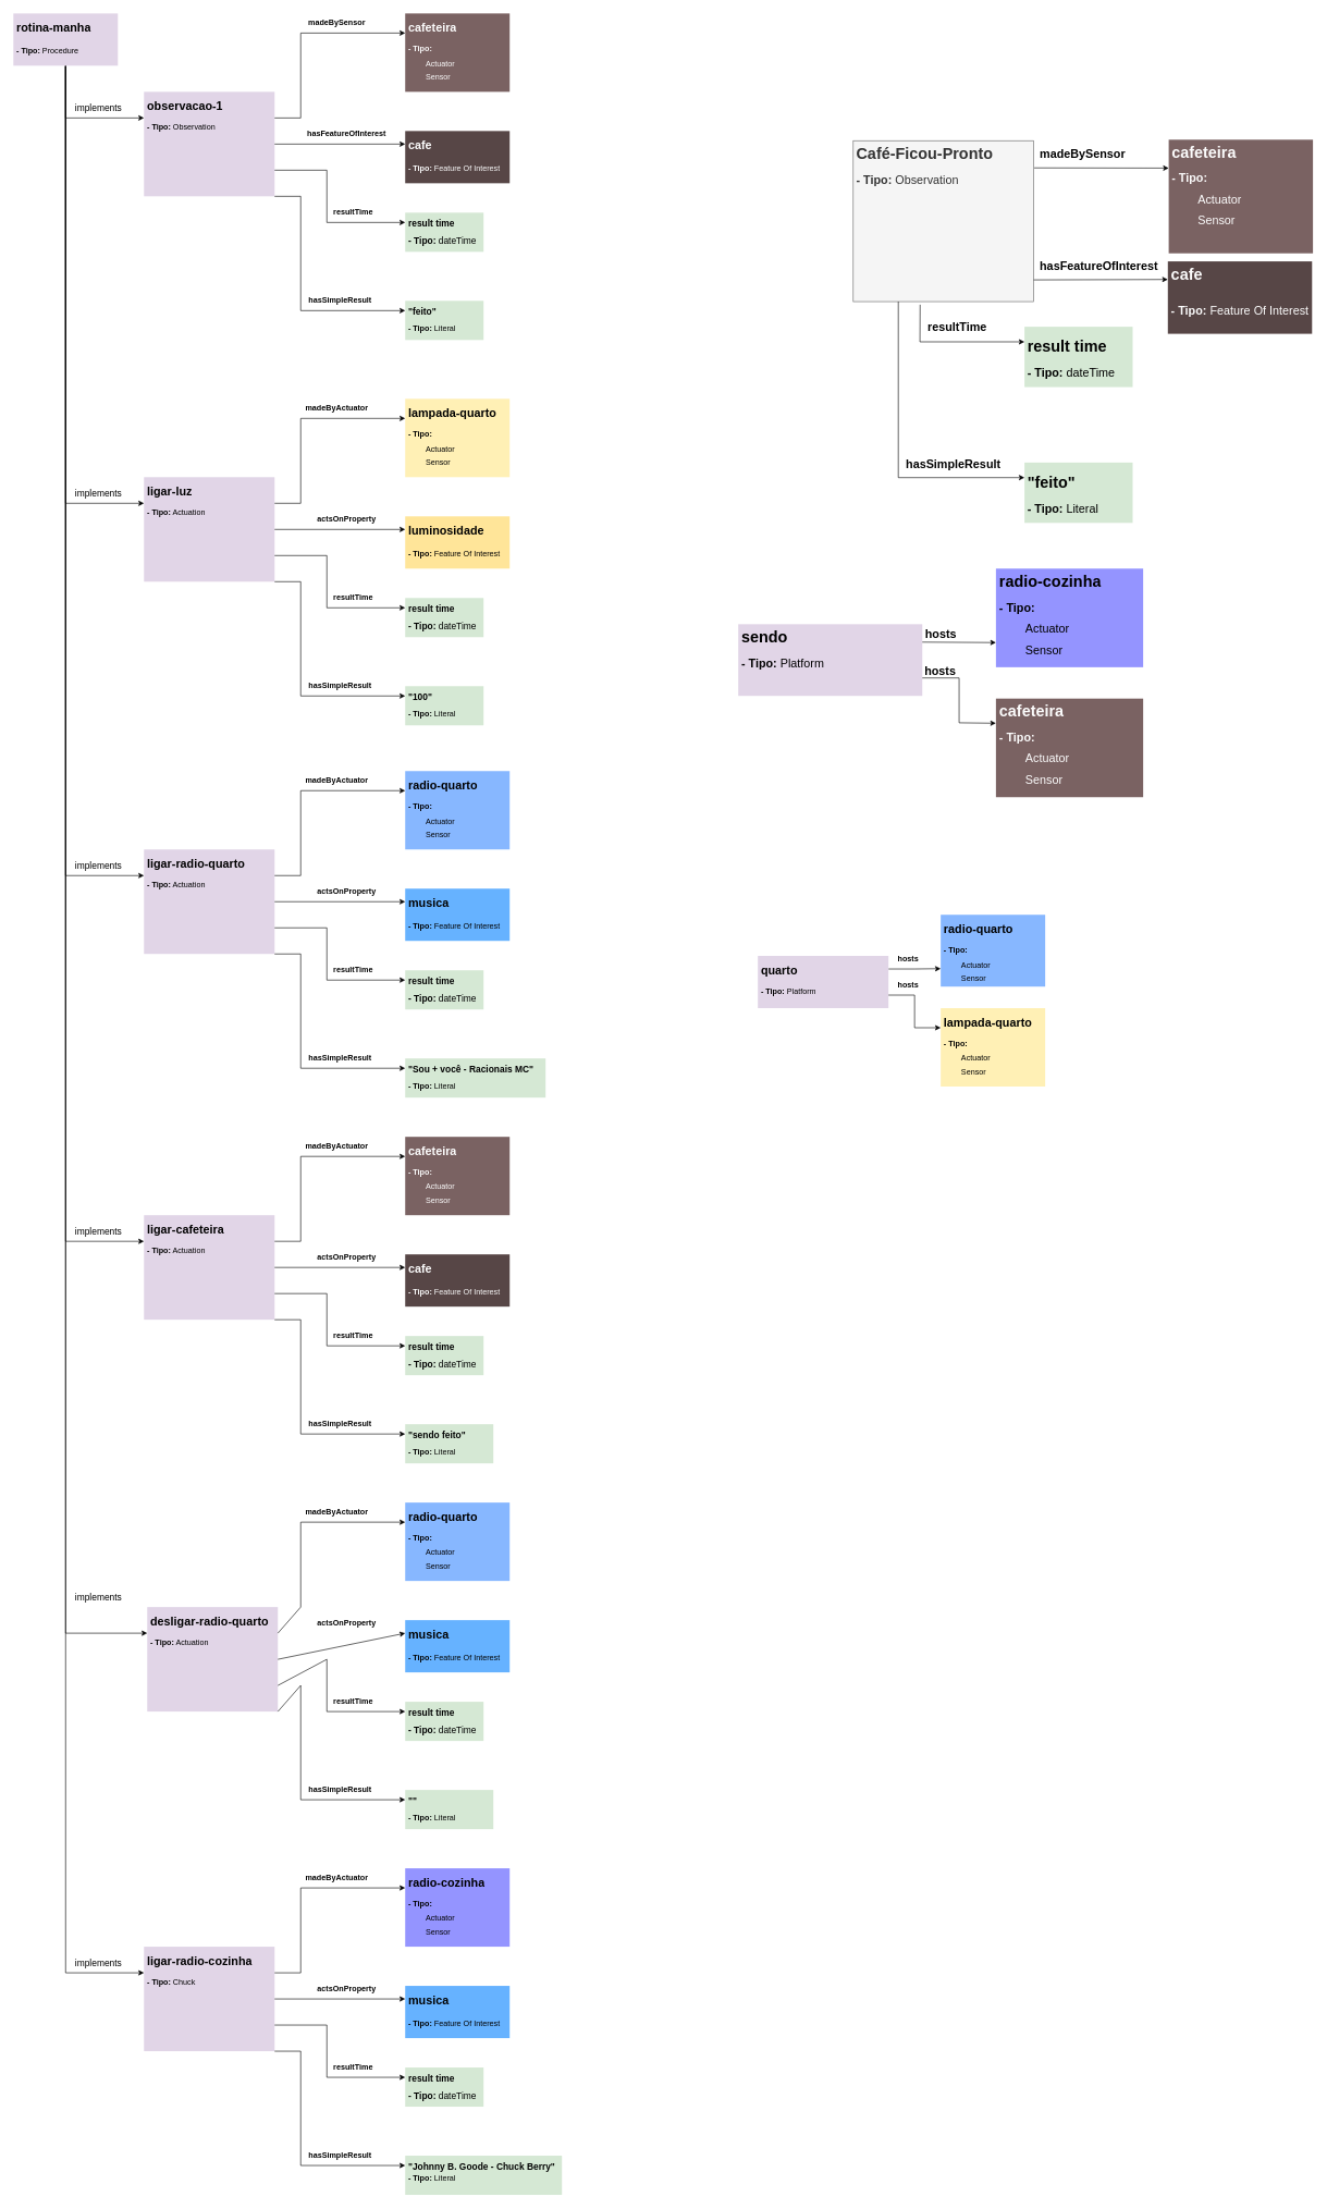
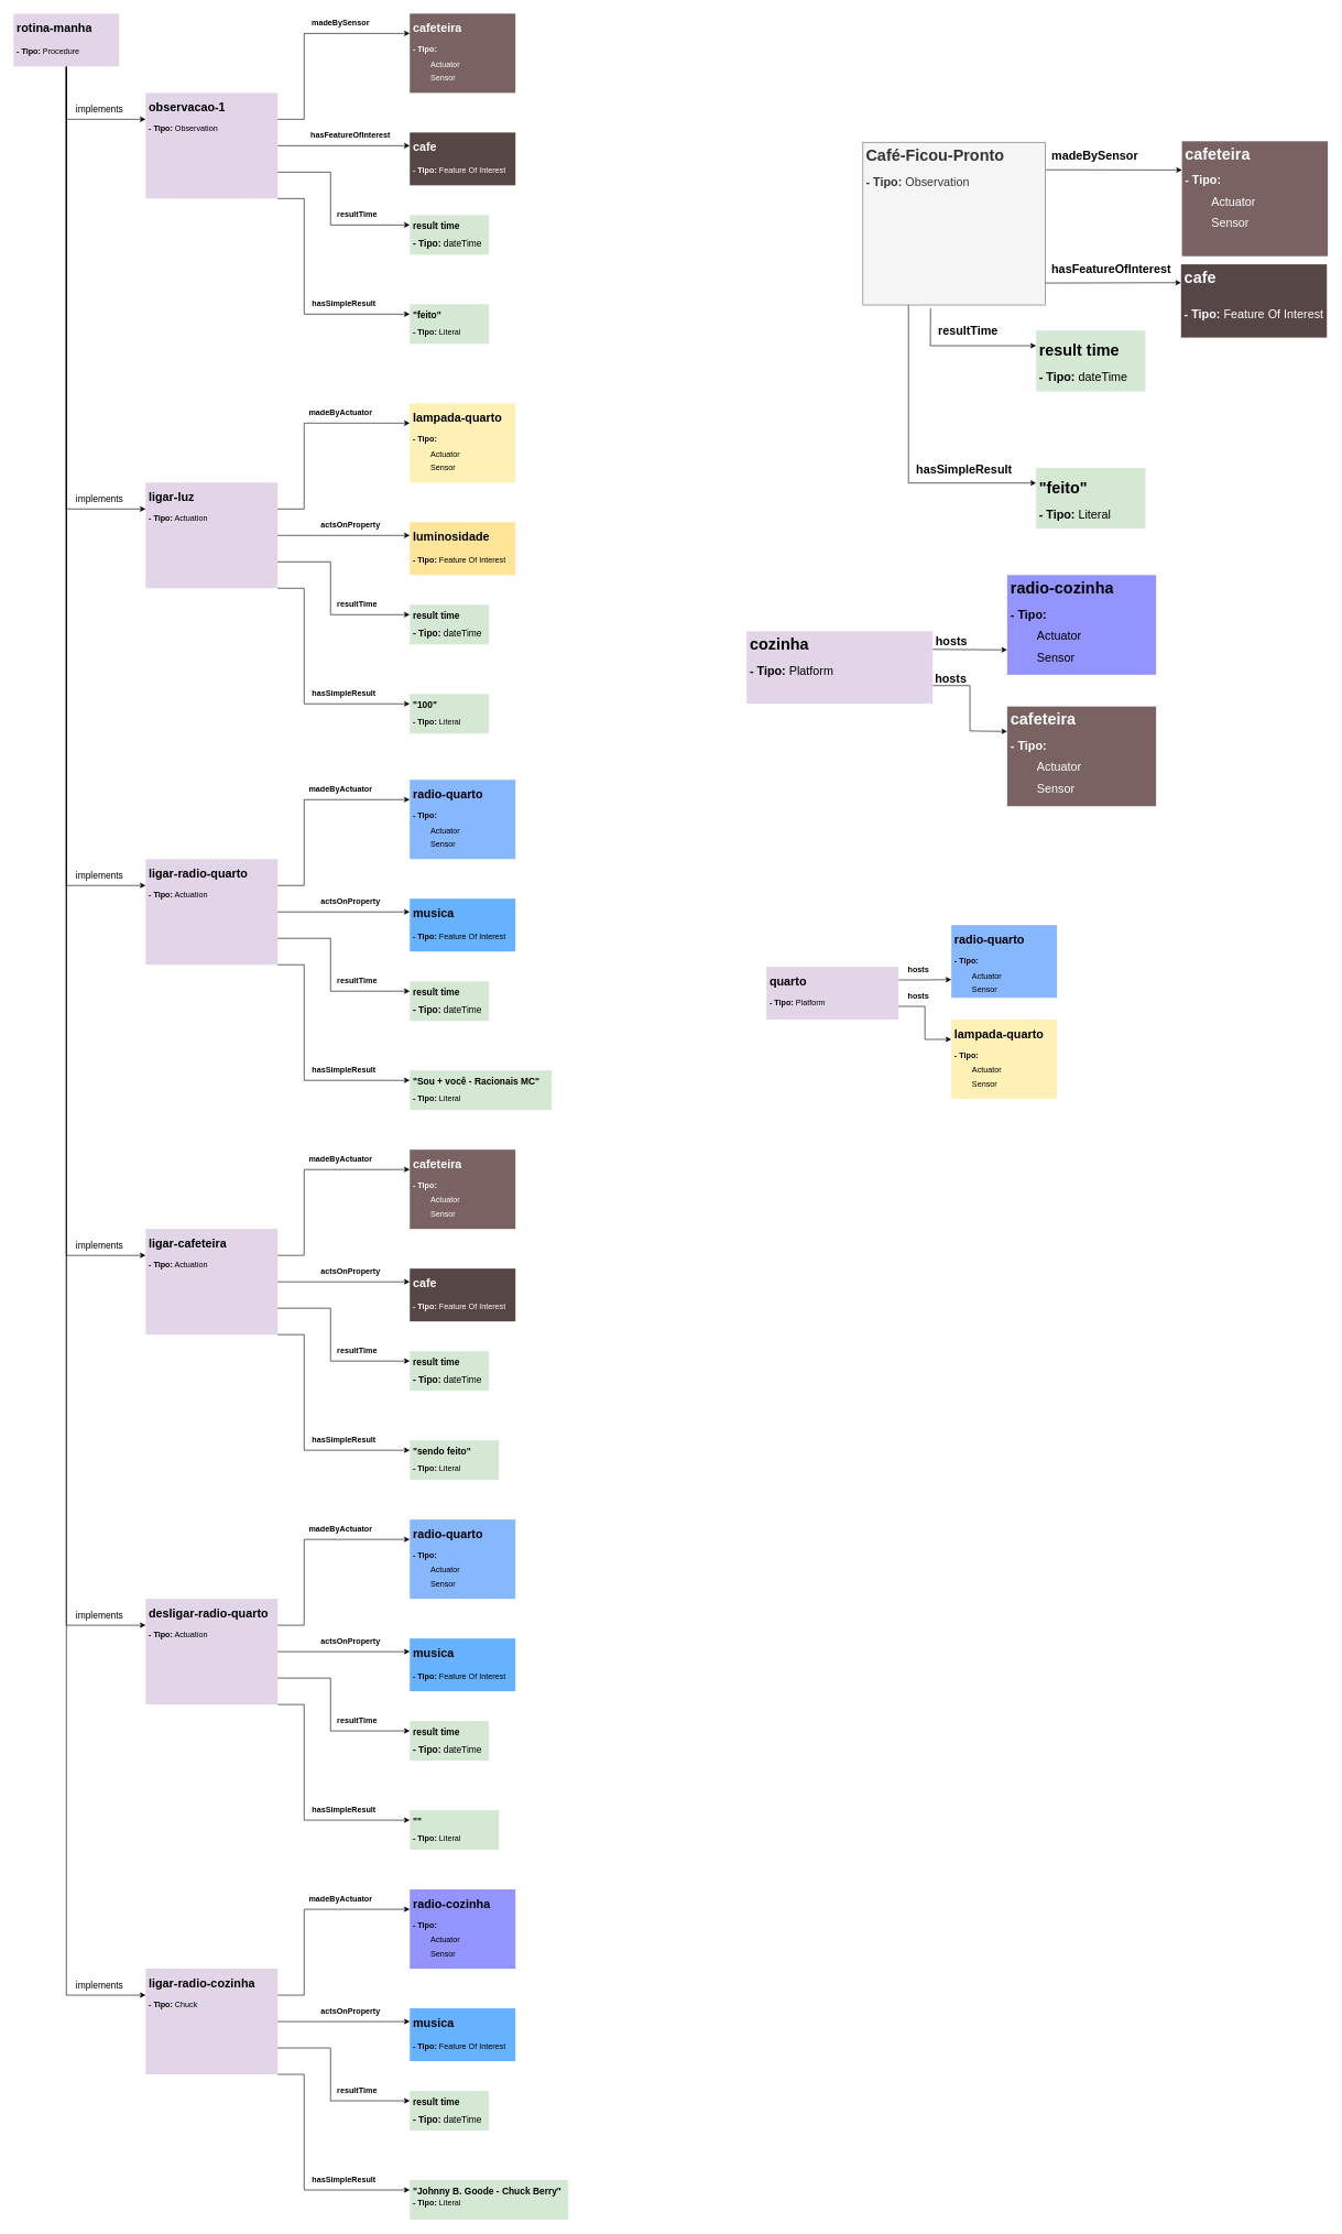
- <mxCell id="109" value="&lt;h1&gt;&lt;font style=&quot;font-size: 24px;&quot;&gt;sendo&lt;/font&gt;&lt;/h1&gt;&lt;p style=&quot;line-height: 0.8; font-size: 18px;&quot;&gt;&lt;b&gt;- Tipo:&lt;/b&gt; Platform&lt;/p&gt;" style="text;html=1;strokeColor=none;fillColor=#e1d5e7;spacing=5;spacingTop=-20;whiteSpace=wrap;overflow=hidden;rounded=0;" parent="107" vertex="1"><mxGeometry y="85.098" width="281.818" height="109.804" as="geometry" /></mxCell>
+ <mxCell id="109" value="&lt;h1&gt;&lt;font style=&quot;font-size: 24px;&quot;&gt;cozinha&lt;/font&gt;&lt;/h1&gt;&lt;p style=&quot;line-height: 0.8; font-size: 18px;&quot;&gt;&lt;b&gt;- Tipo:&lt;/b&gt; Platform&lt;/p&gt;" style="text;html=1;strokeColor=none;fillColor=#e1d5e7;spacing=5;spacingTop=-20;whiteSpace=wrap;overflow=hidden;rounded=0;" parent="107" vertex="1"><mxGeometry y="85.098" width="281.818" height="109.804" as="geometry" /></mxCell>
- <mxCell id="62" value="&lt;h1&gt;&lt;span style=&quot;font-size: 18px;&quot;&gt;desligar-radio-quarto&lt;/span&gt;&lt;/h1&gt;&lt;p style=&quot;line-height: 0.8;&quot;&gt;&lt;b&gt;- Tipo:&lt;/b&gt; Actuation&lt;/p&gt;&lt;p style=&quot;line-height: 0.8;&quot;&gt;&lt;br&gt;&lt;/p&gt;" style="text;html=1;strokeColor=none;fillColor=#e1d5e7;spacing=5;spacingTop=-20;whiteSpace=wrap;overflow=hidden;rounded=0;" parent="1" vertex="1"><mxGeometry x="225" y="2460" width="200" height="160" as="geometry" /></mxCell>
+ <mxCell id="62" value="&lt;h1&gt;&lt;span style=&quot;font-size: 18px;&quot;&gt;desligar-radio-quarto&lt;/span&gt;&lt;/h1&gt;&lt;p style=&quot;line-height: 0.8;&quot;&gt;&lt;b&gt;- Tipo:&lt;/b&gt; Actuation&lt;/p&gt;&lt;p style=&quot;line-height: 0.8;&quot;&gt;&lt;br&gt;&lt;/p&gt;" style="text;html=1;strokeColor=none;fillColor=#e1d5e7;spacing=5;spacingTop=-20;whiteSpace=wrap;overflow=hidden;rounded=0;" parent="1" vertex="1"><mxGeometry x="220" y="2420" width="200" height="160" as="geometry" /></mxCell>
